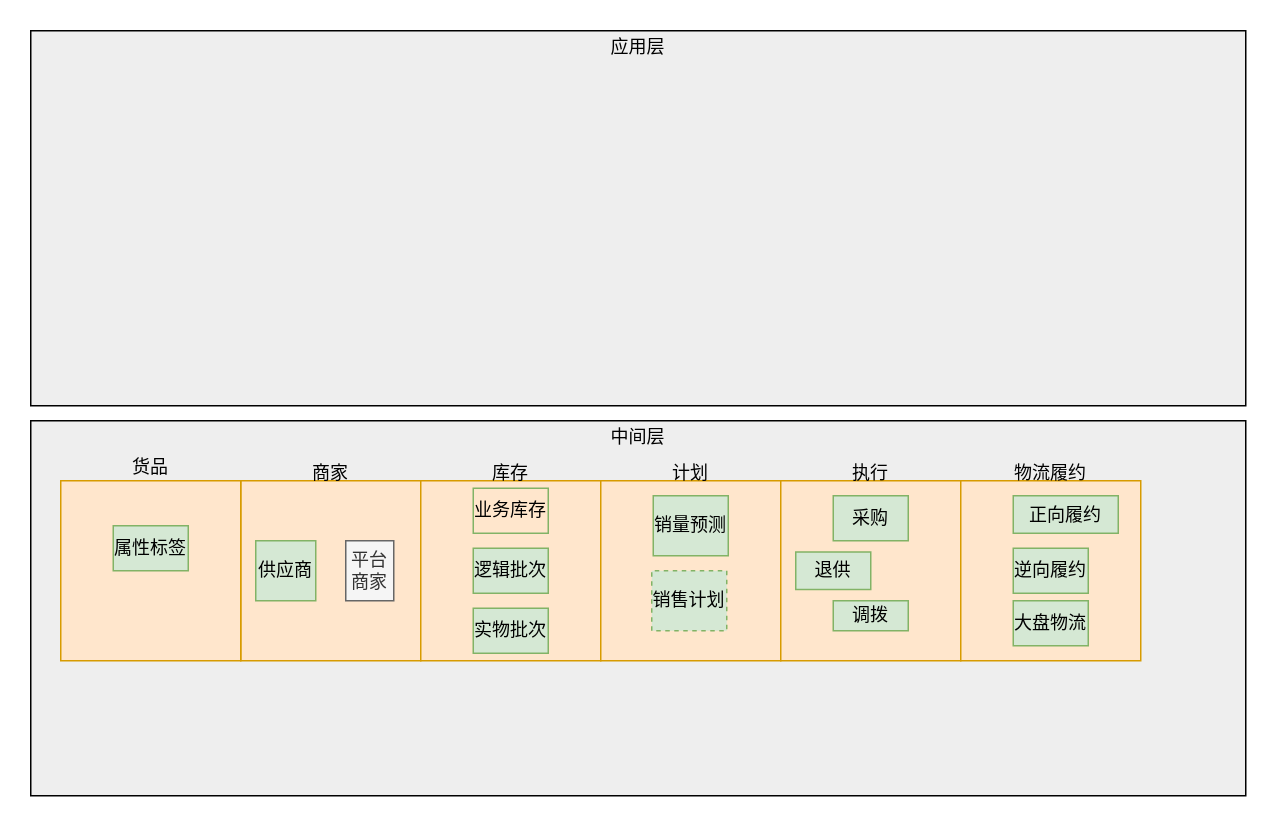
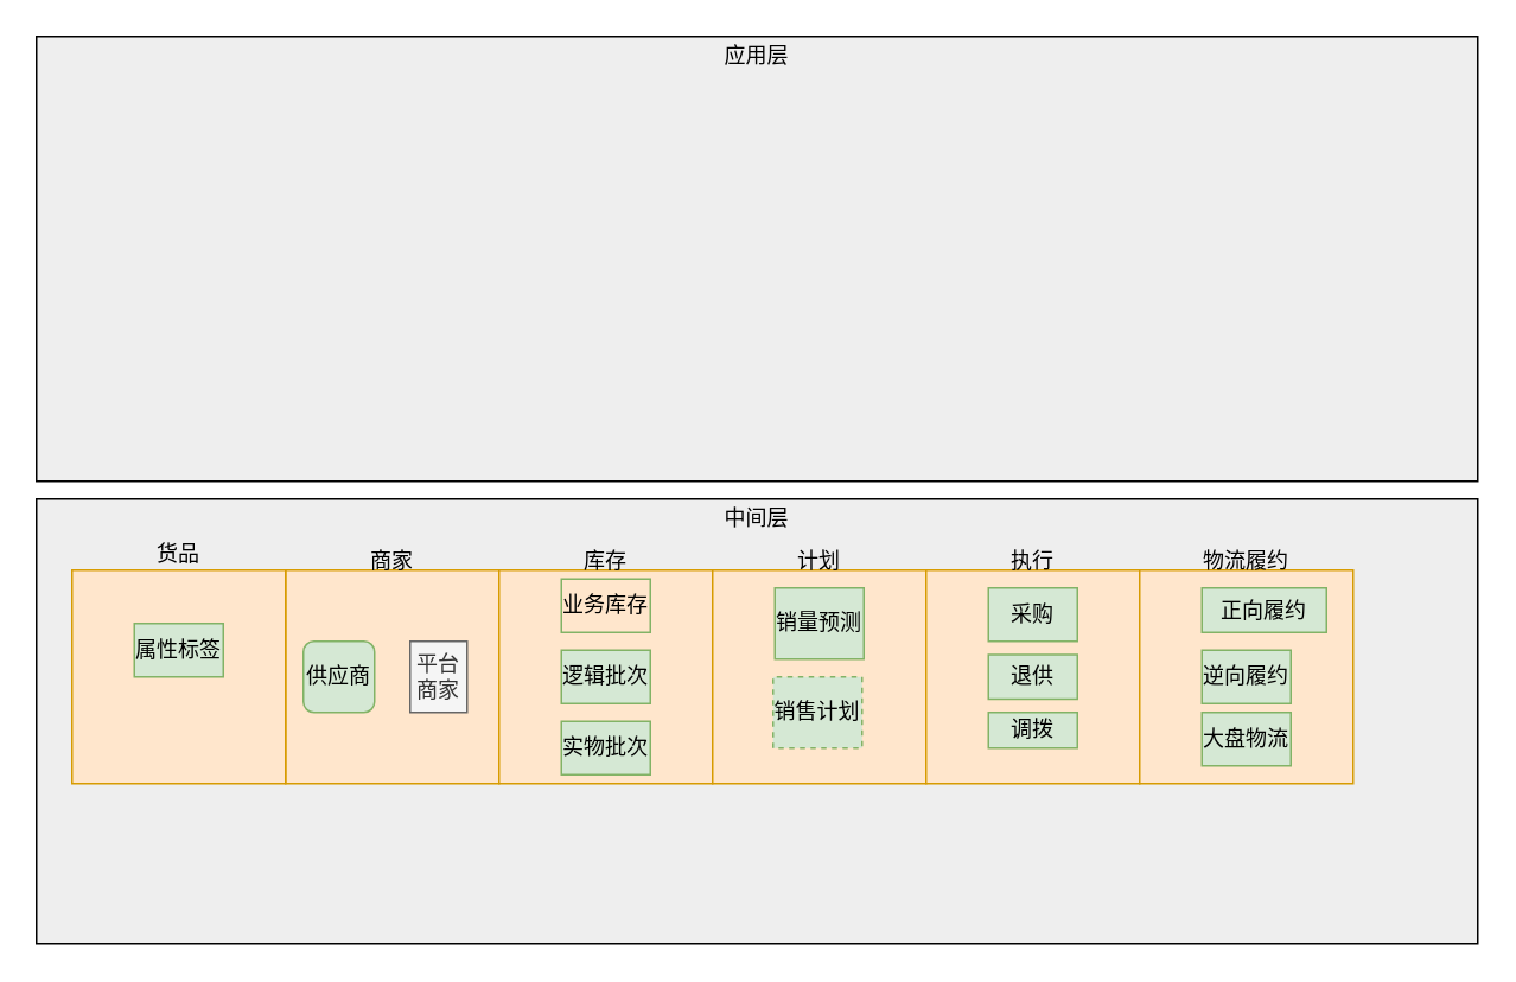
- <mxCell id="5" value="供应商" style="whiteSpace=wrap;html=1;direction=south;fillColor=#d5e8d4;strokeColor=#82b366;" parent="3" vertex="1"><mxGeometry x="10" y="40" width="40" height="40" as="geometry" /></mxCell>
+ <mxCell id="5" value="供应商" style="whiteSpace=wrap;html=1;direction=south;fillColor=#d5e8d4;strokeColor=#82b366;rounded=1;" parent="3" vertex="1"><mxGeometry x="10" y="40" width="40" height="40" as="geometry" /></mxCell>
- <mxCell id="20" value="退供" style="whiteSpace=wrap;html=1;direction=south;fillColor=#d5e8d4;strokeColor=#82b366;" parent="17" vertex="1"><mxGeometry x="10" y="47.5" width="50" height="25" as="geometry" /></mxCell>
+ <mxCell id="20" value="退供" style="whiteSpace=wrap;html=1;direction=south;fillColor=#d5e8d4;strokeColor=#82b366;" parent="17" vertex="1"><mxGeometry x="35" y="47.5" width="50" height="25" as="geometry" /></mxCell>
